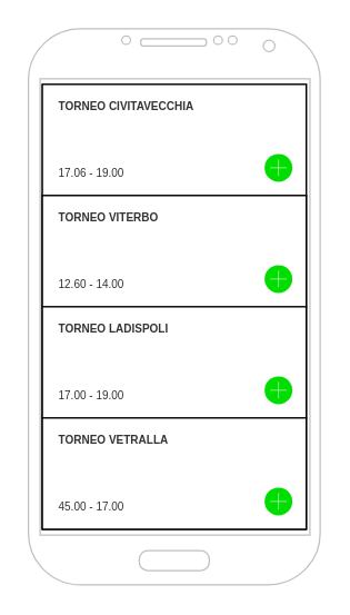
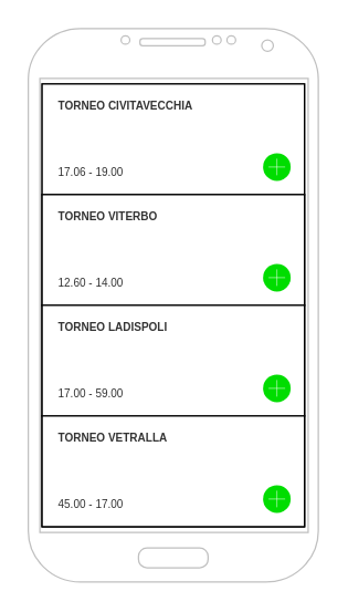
- <mxCell id="9" value="&lt;b&gt;TORNEO LADISPOLI&lt;br&gt;&lt;/b&gt;&lt;br&gt;&lt;br&gt;&lt;br&gt;&lt;br&gt;17.00 - 19.00" style="strokeColor=inherit;fillColor=inherit;gradientColor=inherit;strokeWidth=1;html=1;shadow=0;dashed=0;shape=mxgraph.android.rrect;rSize=0;align=left;spacingLeft=10;fontSize=8;fontColor=#333333;" vertex="1" parent="3"><mxGeometry y="160" width="190" height="80" as="geometry" /></mxCell>
+ <mxCell id="9" value="&lt;b&gt;TORNEO LADISPOLI&lt;br&gt;&lt;/b&gt;&lt;br&gt;&lt;br&gt;&lt;br&gt;&lt;br&gt;17.00 - 59.00" style="strokeColor=inherit;fillColor=inherit;gradientColor=inherit;strokeWidth=1;html=1;shadow=0;dashed=0;shape=mxgraph.android.rrect;rSize=0;align=left;spacingLeft=10;fontSize=8;fontColor=#333333;" vertex="1" parent="3"><mxGeometry y="160" width="190" height="80" as="geometry" /></mxCell>
